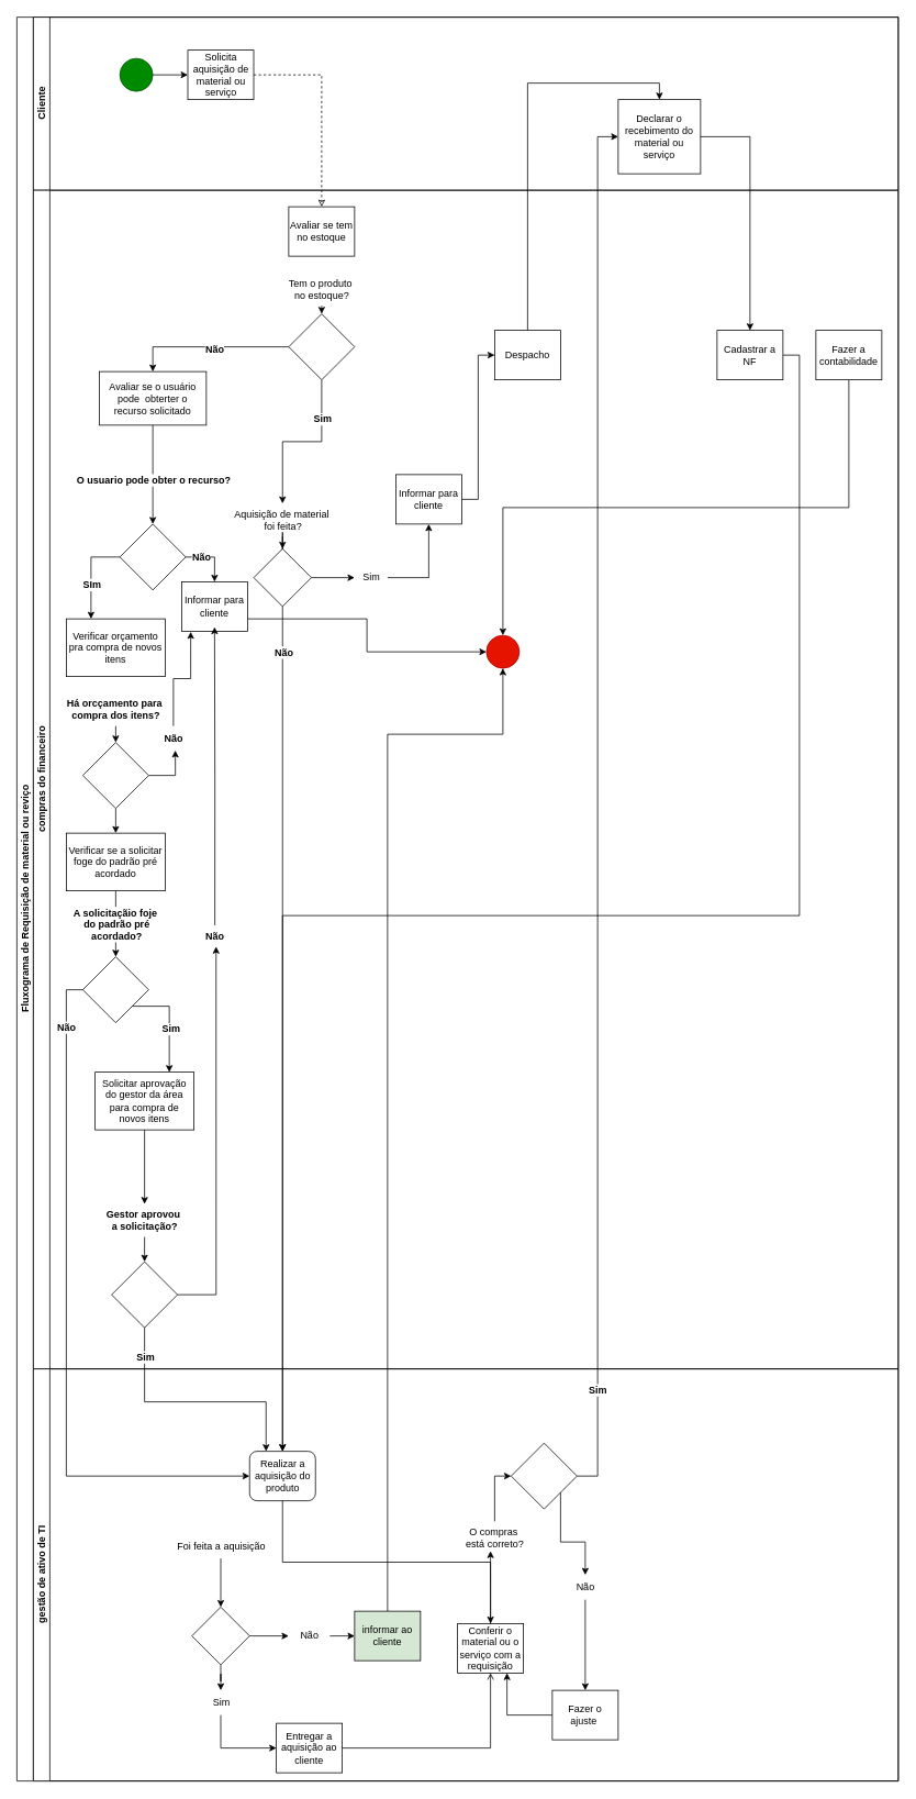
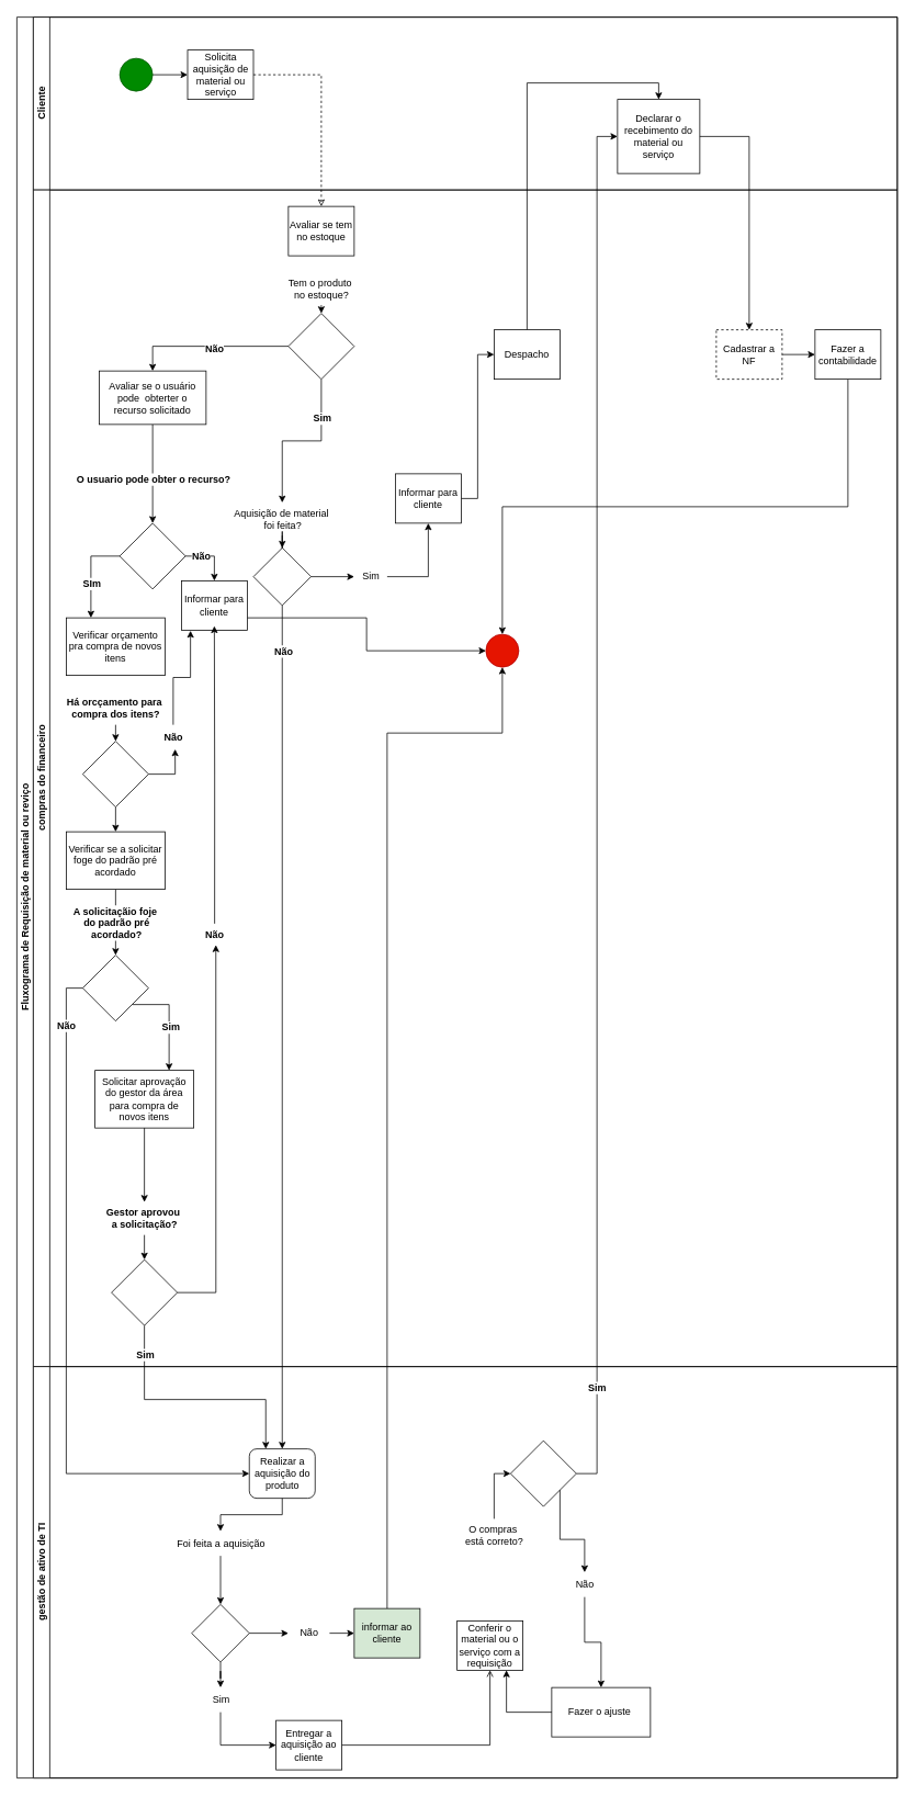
- <mxCell id="30" value="Cadastrar a NF" style="rounded=0;whiteSpace=wrap;html=1;fontFamily=Helvetica;fontSize=12;fontColor=#000000;align=center;" parent="18" vertex="1"><mxGeometry x="830" y="170" width="80" height="60" as="geometry" /></mxCell>
+ <mxCell id="30" value="Cadastrar a NF" style="rounded=0;whiteSpace=wrap;html=1;fontFamily=Helvetica;fontSize=12;fontColor=#000000;align=center;dashed=1;" parent="18" vertex="1"><mxGeometry x="830" y="170" width="80" height="60" as="geometry" /></mxCell>
- <mxCell id="29" style="edgeStyle=orthogonalEdgeStyle;rounded=0;orthogonalLoop=1;jettySize=auto;html=1;exitX=1;exitY=0.5;exitDx=0;exitDy=0;fontFamily=Helvetica;fontSize=12;fontColor=default;fontStyle=1;" parent="18" source="30" target="79" edge="1"><mxGeometry relative="1" as="geometry" /></mxCell>
+ <mxCell id="29" style="edgeStyle=orthogonalEdgeStyle;rounded=0;orthogonalLoop=1;jettySize=auto;html=1;exitX=1;exitY=0.5;exitDx=0;exitDy=0;entryX=0;entryY=0.5;entryDx=0;entryDy=0;fontFamily=Helvetica;fontSize=12;fontColor=default;fontStyle=1;" parent="18" source="30" target="28" edge="1"><mxGeometry relative="1" as="geometry" /></mxCell>
- <mxCell id="83" value="" style="edgeStyle=orthogonalEdgeStyle;rounded=0;orthogonalLoop=1;jettySize=auto;html=1;exitX=0.5;exitY=1;exitDx=0;exitDy=0;" parent="73" source="79" target="88" edge="1"><mxGeometry relative="1" as="geometry"><mxPoint x="280" y="1000" as="sourcePoint" /><mxPoint x="280" y="1100" as="targetPoint" /></mxGeometry></mxCell>
+ <mxCell id="83" value="" style="edgeStyle=orthogonalEdgeStyle;rounded=0;orthogonalLoop=1;jettySize=auto;html=1;exitX=0.5;exitY=1;exitDx=0;exitDy=0;entryX=0.5;entryY=0;entryDx=0;entryDy=0;" parent="73" source="79" target="84" edge="1"><mxGeometry relative="1" as="geometry"><mxPoint x="280" y="1000" as="sourcePoint" /><mxPoint x="280" y="1100" as="targetPoint" /></mxGeometry></mxCell>
- <mxCell id="93" value="" style="edgeStyle=orthogonalEdgeStyle;rounded=0;orthogonalLoop=1;jettySize=auto;html=1;exitX=0.5;exitY=0;exitDx=0;exitDy=0;entryX=0.444;entryY=0.9;entryDx=0;entryDy=0;entryPerimeter=0;" parent="73" source="88" target="94" edge="1"><mxGeometry relative="1" as="geometry"><mxPoint x="640" y="1819" as="sourcePoint" /><mxPoint x="660" y="1710" as="targetPoint" /></mxGeometry></mxCell>
- <mxCell id="82" value="Fazer o ajuste&amp;nbsp;" style="rounded=0;whiteSpace=wrap;html=1;fontFamily=Helvetica;fontSize=12;fontColor=#000000;align=center;" parent="73" vertex="1"><mxGeometry x="630" y="390" width="80" height="60" as="geometry" /></mxCell>
+ <mxCell id="82" value="Fazer o ajuste&amp;nbsp;" style="rounded=0;whiteSpace=wrap;html=1;fontFamily=Helvetica;fontSize=12;fontColor=#000000;align=center;" parent="73" vertex="1"><mxGeometry x="630" y="390" width="120" height="60" as="geometry" /></mxCell>
